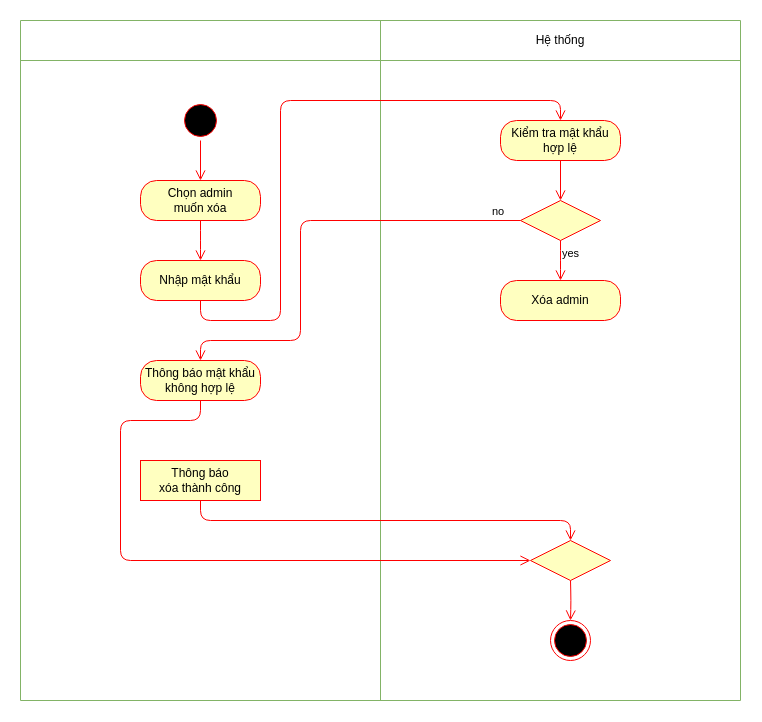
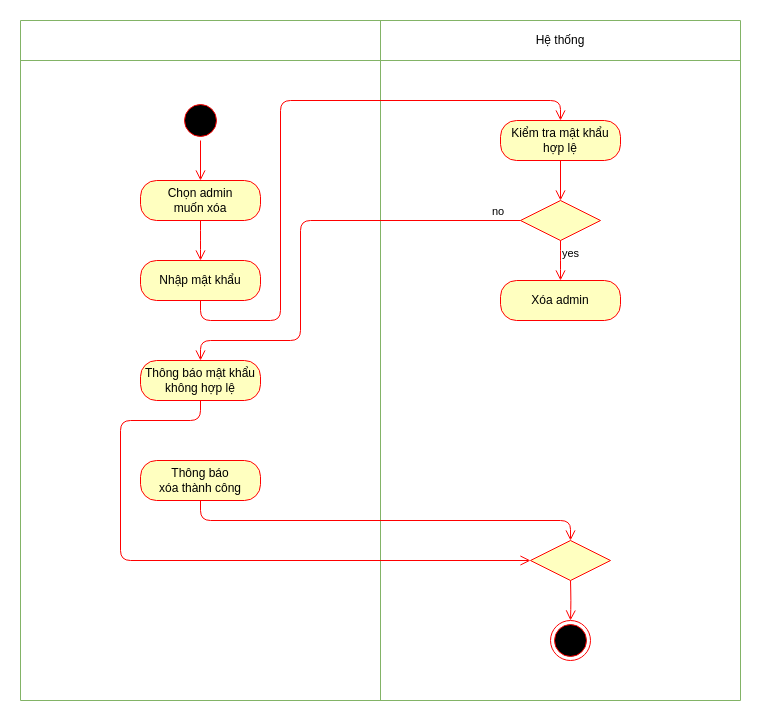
- <mxCell id="23" value="Thông báo&lt;br&gt;xóa thành công" style="whiteSpace=wrap;html=1;arcSize=40;fontColor=#000000;fillColor=#ffffc0;strokeColor=#ff0000;rounded=0;" vertex="1" parent="1"><mxGeometry x="140" y="460" width="120" height="40" as="geometry" /></mxCell>
+ <mxCell id="23" value="Thông báo&lt;br&gt;xóa thành công" style="rounded=1;whiteSpace=wrap;html=1;arcSize=40;fontColor=#000000;fillColor=#ffffc0;strokeColor=#ff0000;" vertex="1" parent="1"><mxGeometry x="140" y="460" width="120" height="40" as="geometry" /></mxCell>
